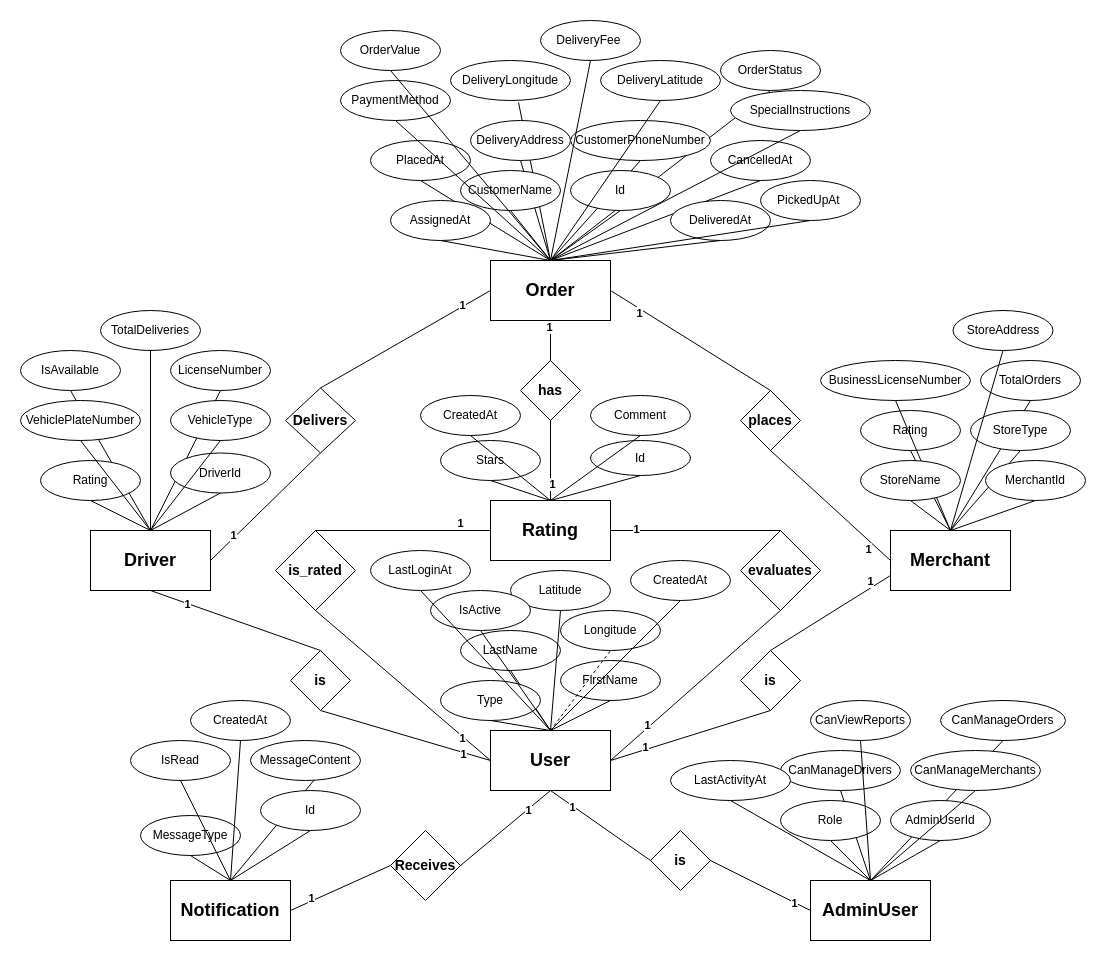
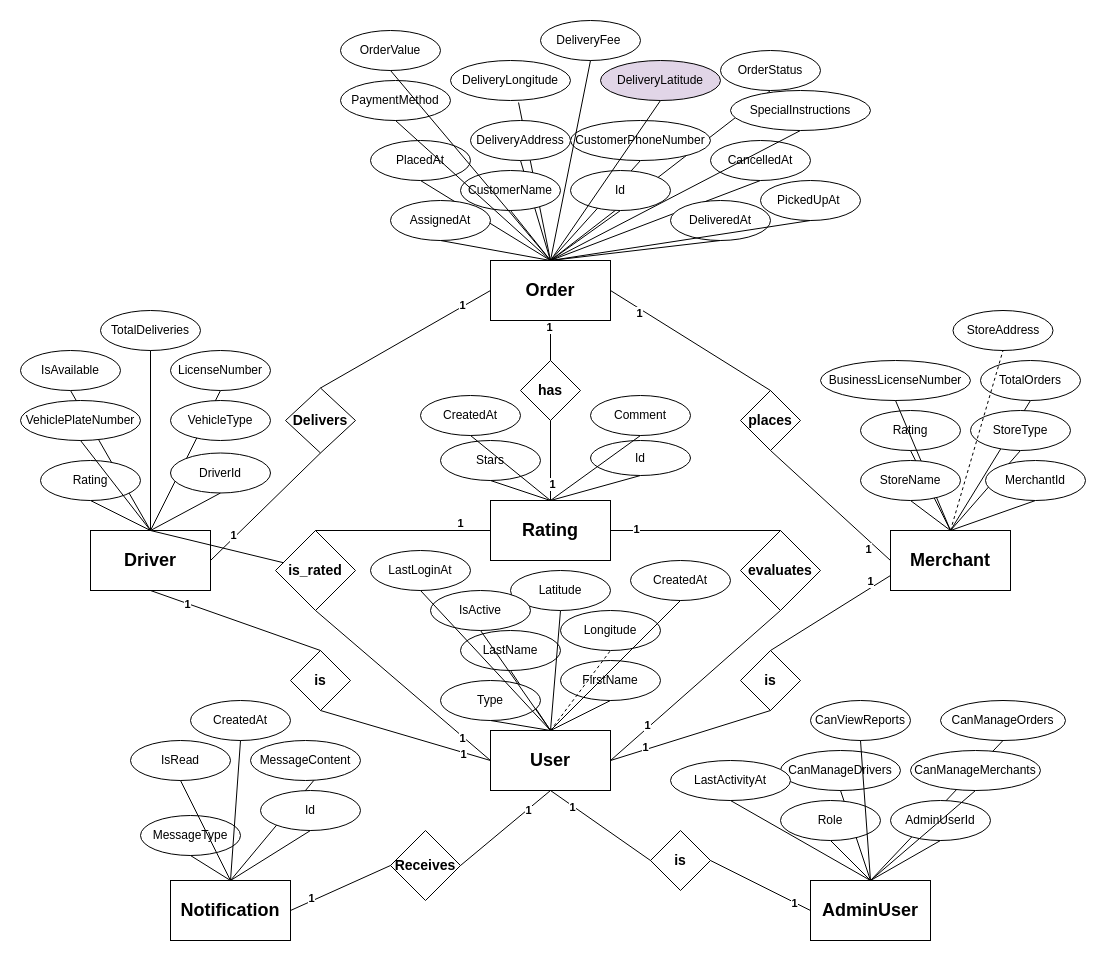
- <mxCell id="121" value="DeliveryLatitude " style="ellipse;whiteSpace=wrap;html=1;align=center;fontStyle=0" vertex="1" parent="1"><mxGeometry x="600" y="60" width="120" height="40" as="geometry" /></mxCell>
+ <mxCell id="121" value="DeliveryLatitude " style="ellipse;whiteSpace=wrap;html=1;align=center;fontStyle=0;fillColor=#e1d5e7;" vertex="1" parent="1"><mxGeometry x="600" y="60" width="120" height="40" as="geometry" /></mxCell>
- <mxCell id="157" value="" style="endArrow=none;html=1;rounded=0;entryX=0.5;entryY=1;entryDx=0;entryDy=0;exitX=0.5;exitY=0;exitDx=0;exitDy=0;" edge="1" parent="1" source="7" target="156"><mxGeometry width="50" height="50" relative="1" as="geometry"><mxPoint x="960" y="540" as="sourcePoint" /><mxPoint x="905" y="410" as="targetPoint" /></mxGeometry></mxCell>
+ <mxCell id="157" value="" style="endArrow=none;html=1;rounded=0;entryX=0.5;entryY=1;entryDx=0;entryDy=0;exitX=0.5;exitY=0;exitDx=0;exitDy=0;dashed=1;" edge="1" parent="1" source="7" target="156"><mxGeometry width="50" height="50" relative="1" as="geometry"><mxPoint x="960" y="540" as="sourcePoint" /><mxPoint x="905" y="410" as="targetPoint" /></mxGeometry></mxCell>
- <mxCell id="91" value="" style="endArrow=none;html=1;rounded=0;entryX=0.5;entryY=1;entryDx=0;entryDy=0;exitX=0.5;exitY=0;exitDx=0;exitDy=0;" edge="1" parent="1" source="4" target="87"><mxGeometry width="50" height="50" relative="1" as="geometry"><mxPoint x="-180" y="590" as="sourcePoint" /><mxPoint x="-130" y="540" as="targetPoint" /></mxGeometry></mxCell>
+ <mxCell id="91" value="" style="endArrow=none;html=1;rounded=0;exitX=0.5;exitY=0;exitDx=0;exitDy=0;" edge="1" parent="1" source="4" target="49"><mxGeometry width="50" height="50" relative="1" as="geometry"><mxPoint x="-180" y="590" as="sourcePoint" /><mxPoint x="-130" y="540" as="targetPoint" /></mxGeometry></mxCell>
